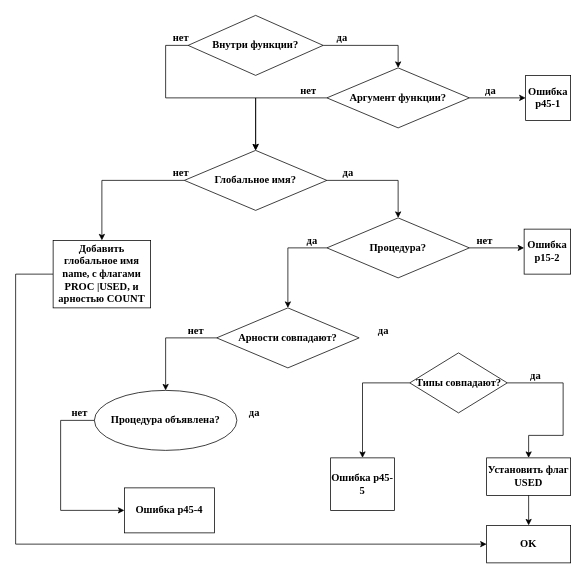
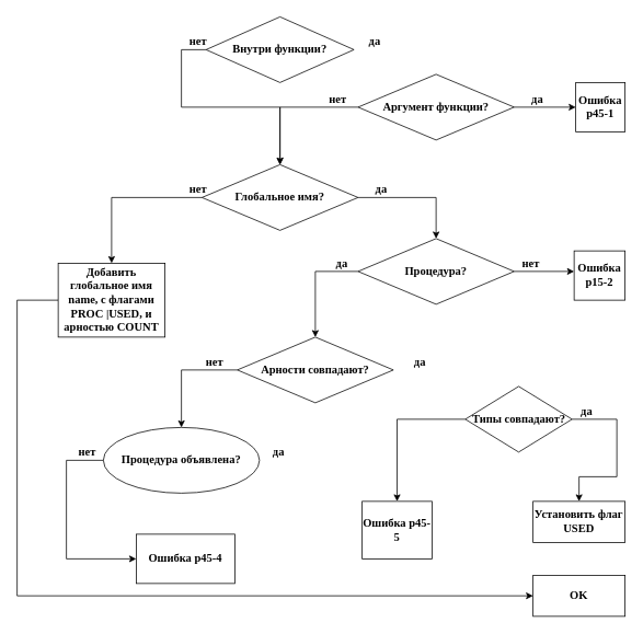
- <mxCell id="2" style="edgeStyle=orthogonalEdgeStyle;rounded=0;orthogonalLoop=1;jettySize=auto;html=1;exitX=1;exitY=0.5;exitDx=0;exitDy=0;entryX=0.5;entryY=0;entryDx=0;entryDy=0;fontFamily=Verdana;fontSize=14;align=center;fontStyle=1" edge="1" parent="1" source="4" target="7"><mxGeometry relative="1" as="geometry" /></mxCell>
- <mxCell id="39" value="&lt;p&gt;&lt;font face=&quot;Verdana&quot; size=&quot;1&quot;&gt;&lt;b style=&quot;font-size: 14px&quot;&gt;Типы совпадают?&lt;/b&gt;&lt;/font&gt;&lt;/p&gt;" style="rhombus;whiteSpace=wrap;html=1;" vertex="1" parent="1"><mxGeometry x="545.5" y="470" width="130" height="80" as="geometry" /></mxCell>
+ <mxCell id="39" value="&lt;p&gt;&lt;font face=&quot;Verdana&quot; size=&quot;1&quot;&gt;&lt;b style=&quot;font-size: 14px&quot;&gt;Типы совпадают?&lt;/b&gt;&lt;/font&gt;&lt;/p&gt;" style="rhombus;whiteSpace=wrap;html=1;" vertex="1" parent="1"><mxGeometry x="565.5" y="470" width="130" height="80" as="geometry" /></mxCell>
- <mxCell id="17" value="" style="edgeStyle=orthogonalEdgeStyle;rounded=0;orthogonalLoop=1;jettySize=auto;html=1;fontFamily=Verdana;fontSize=14;align=center;" edge="1" parent="1" source="18" target="19"><mxGeometry relative="1" as="geometry" /></mxCell>
